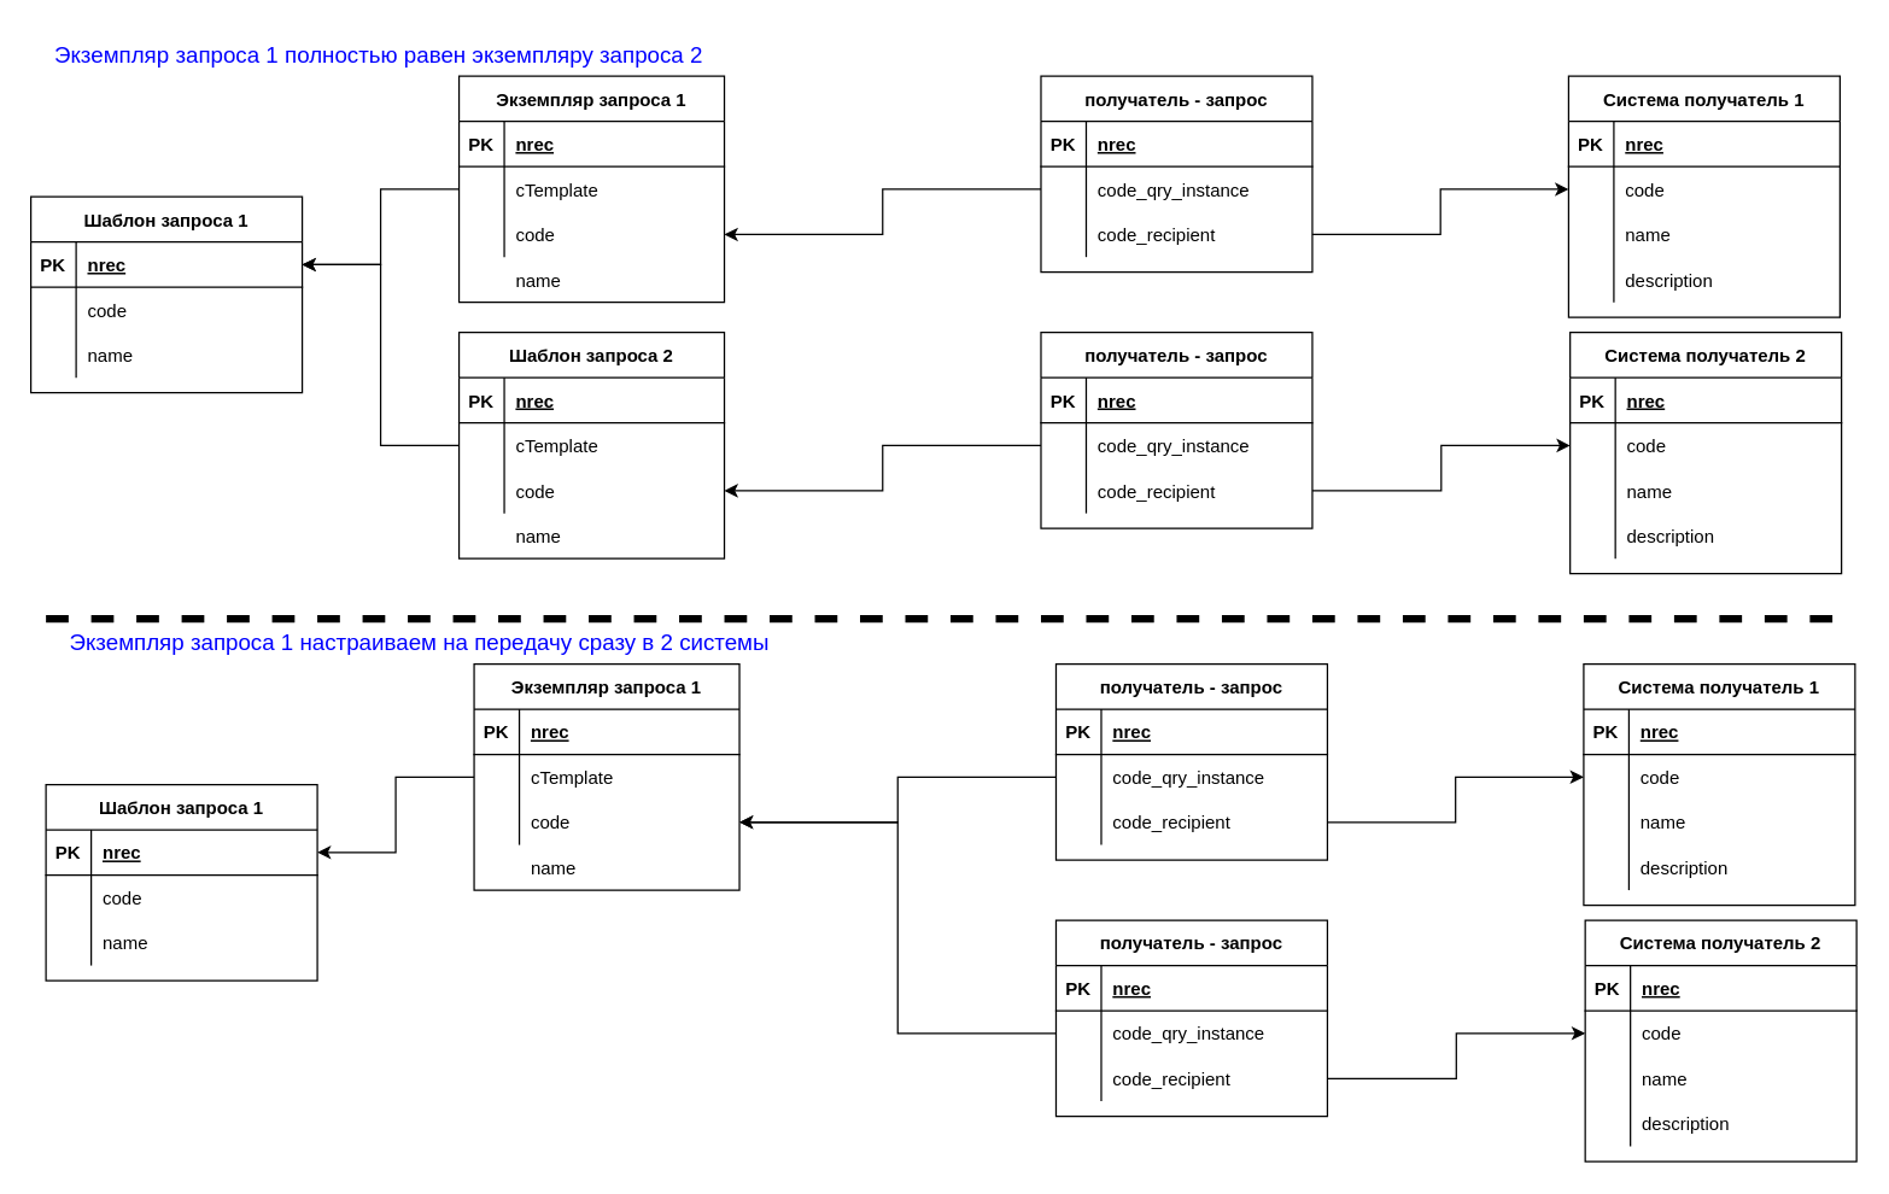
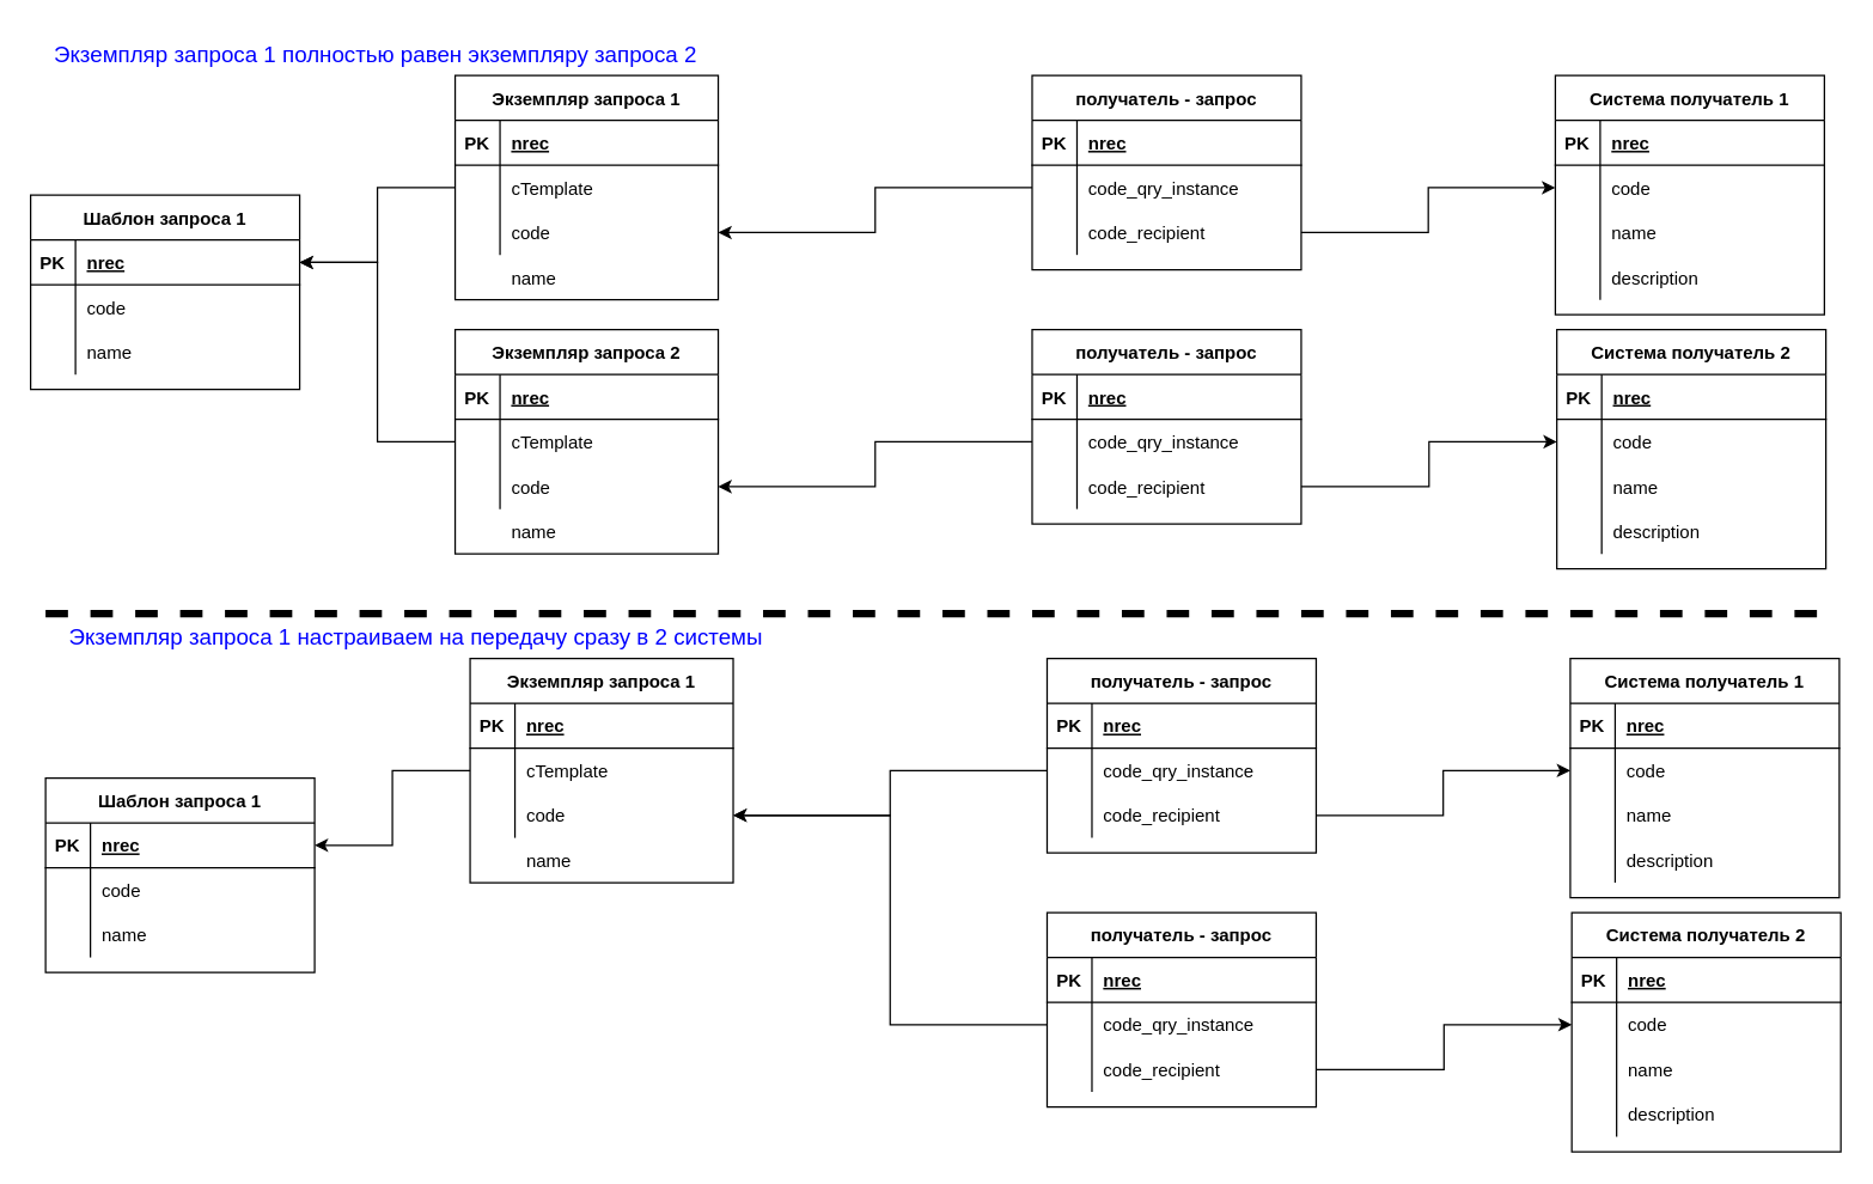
- <mxCell id="25" value="Шаблон запроса 2" style="shape=table;startSize=30;container=1;collapsible=1;childLayout=tableLayout;fixedRows=1;rowLines=0;fontStyle=1;align=center;resizeLast=1;" vertex="1" parent="1"><mxGeometry x="304" y="220" width="176" height="150" as="geometry" /></mxCell>
+ <mxCell id="25" value="Экземпляр запроса 2" style="shape=table;startSize=30;container=1;collapsible=1;childLayout=tableLayout;fixedRows=1;rowLines=0;fontStyle=1;align=center;resizeLast=1;" vertex="1" parent="1"><mxGeometry x="304" y="220" width="176" height="150" as="geometry" /></mxCell>
